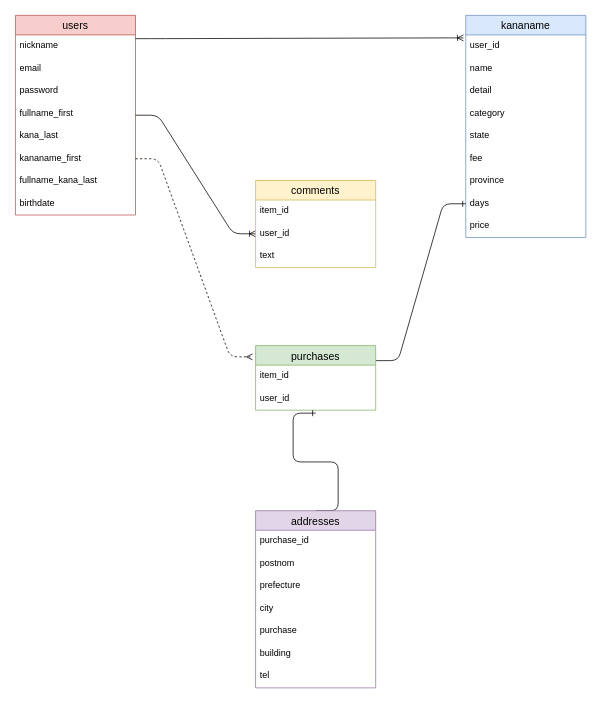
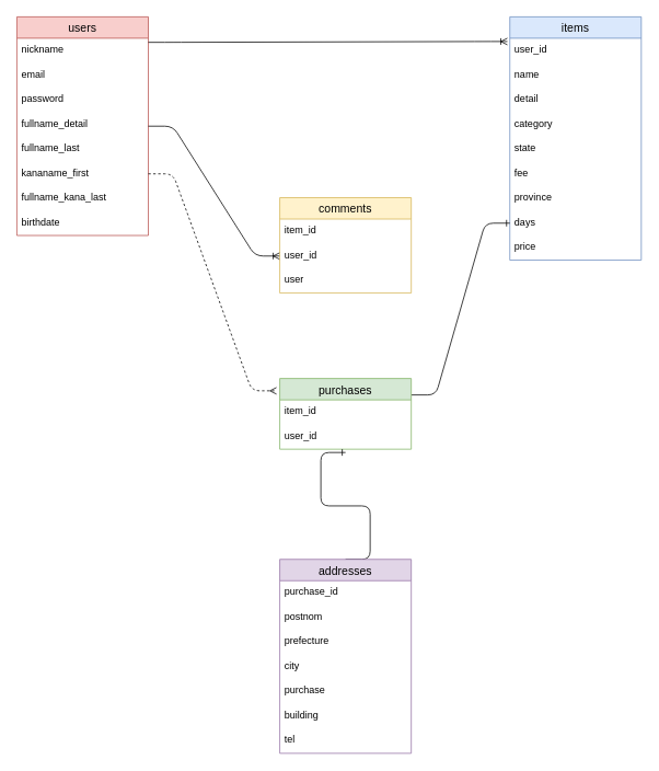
- <mxCell id="11" value="kananame" style="swimlane;fontStyle=0;childLayout=stackLayout;horizontal=1;startSize=26;horizontalStack=0;resizeParent=1;resizeParentMax=0;resizeLast=0;collapsible=1;marginBottom=0;align=center;fontSize=14;fillColor=#dae8fc;strokeColor=#6c8ebf;" parent="1" vertex="1"><mxGeometry x="620" y="20" width="160" height="296" as="geometry" /></mxCell>
+ <mxCell id="11" value="items" style="swimlane;fontStyle=0;childLayout=stackLayout;horizontal=1;startSize=26;horizontalStack=0;resizeParent=1;resizeParentMax=0;resizeLast=0;collapsible=1;marginBottom=0;align=center;fontSize=14;fillColor=#dae8fc;strokeColor=#6c8ebf;" parent="1" vertex="1"><mxGeometry x="620" y="20" width="160" height="296" as="geometry" /></mxCell>
- <mxCell id="6" value="fullname_first" style="text;strokeColor=none;fillColor=none;spacingLeft=4;spacingRight=4;overflow=hidden;rotatable=0;points=[[0,0.5],[1,0.5]];portConstraint=eastwest;fontSize=12;" parent="2" vertex="1"><mxGeometry y="116" width="160" height="30" as="geometry" /></mxCell>
+ <mxCell id="6" value="fullname_detail" style="text;strokeColor=none;fillColor=none;spacingLeft=4;spacingRight=4;overflow=hidden;rotatable=0;points=[[0,0.5],[1,0.5]];portConstraint=eastwest;fontSize=12;" parent="2" vertex="1"><mxGeometry y="116" width="160" height="30" as="geometry" /></mxCell>
- <mxCell id="7" value="kana_last" style="text;strokeColor=none;fillColor=none;spacingLeft=4;spacingRight=4;overflow=hidden;rotatable=0;points=[[0,0.5],[1,0.5]];portConstraint=eastwest;fontSize=12;" parent="2" vertex="1"><mxGeometry y="146" width="160" height="30" as="geometry" /></mxCell>
+ <mxCell id="7" value="fullname_last" style="text;strokeColor=none;fillColor=none;spacingLeft=4;spacingRight=4;overflow=hidden;rotatable=0;points=[[0,0.5],[1,0.5]];portConstraint=eastwest;fontSize=12;" parent="2" vertex="1"><mxGeometry y="146" width="160" height="30" as="geometry" /></mxCell>
- <mxCell id="27" value="text" style="text;strokeColor=none;fillColor=none;spacingLeft=4;spacingRight=4;overflow=hidden;rotatable=0;points=[[0,0.5],[1,0.5]];portConstraint=eastwest;fontSize=12;" parent="24" vertex="1"><mxGeometry y="86" width="160" height="30" as="geometry" /></mxCell>
+ <mxCell id="27" value="user" style="text;strokeColor=none;fillColor=none;spacingLeft=4;spacingRight=4;overflow=hidden;rotatable=0;points=[[0,0.5],[1,0.5]];portConstraint=eastwest;fontSize=12;" parent="24" vertex="1"><mxGeometry y="86" width="160" height="30" as="geometry" /></mxCell>
